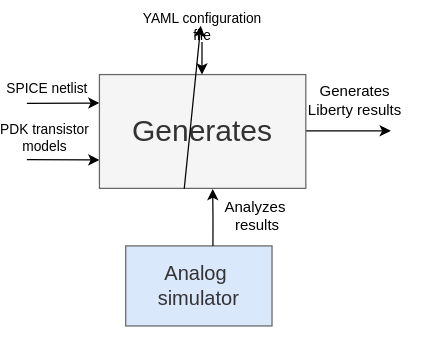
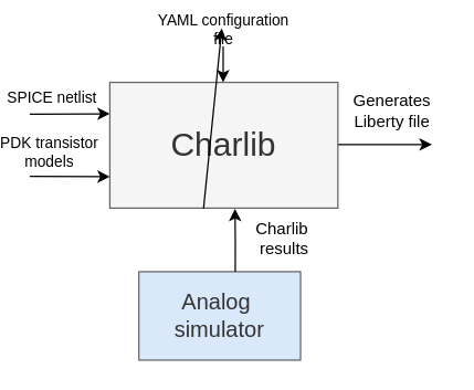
- <mxCell id="14" value="Generates&lt;div&gt;Liberty results&lt;/div&gt;" style="text;html=1;align=center;verticalAlign=middle;resizable=0;points=[];autosize=1;strokeColor=none;fillColor=none;" vertex="1" parent="1"><mxGeometry x="244" y="59" width="75" height="42" as="geometry" /></mxCell>
+ <mxCell id="14" value="Generates&lt;div&gt;Liberty file&lt;/div&gt;" style="text;html=1;align=center;verticalAlign=middle;resizable=0;points=[];autosize=1;strokeColor=none;fillColor=none;" vertex="1" parent="1"><mxGeometry x="244" y="59" width="75" height="42" as="geometry" /></mxCell>
- <mxCell id="8" value="&lt;font style=&quot;font-size: 24px;&quot;&gt;Generates&lt;/font&gt;" style="rounded=0;whiteSpace=wrap;html=1;fontSize=20;fillColor=#f5f5f5;fontColor=#333333;strokeColor=#666666;" vertex="1" parent="1"><mxGeometry x="78" y="59" width="165" height="91" as="geometry" /></mxCell>
+ <mxCell id="8" value="&lt;font style=&quot;font-size: 24px;&quot;&gt;Charlib&lt;/font&gt;" style="rounded=0;whiteSpace=wrap;html=1;fontSize=20;fillColor=#f5f5f5;fontColor=#333333;strokeColor=#666666;" vertex="1" parent="1"><mxGeometry x="78" y="59" width="165" height="91" as="geometry" /></mxCell>
- <mxCell id="13" value="Analyzes&amp;nbsp;&lt;div&gt;results&lt;/div&gt;" style="text;html=1;align=center;verticalAlign=middle;resizable=0;points=[];autosize=1;strokeColor=none;fillColor=none;" vertex="1" parent="1"><mxGeometry x="168" y="151" width="71" height="42" as="geometry" /></mxCell>
+ <mxCell id="13" value="Charlib&amp;nbsp;&lt;div&gt;results&lt;/div&gt;" style="text;html=1;align=center;verticalAlign=middle;resizable=0;points=[];autosize=1;strokeColor=none;fillColor=none;" vertex="1" parent="1"><mxGeometry x="168" y="151" width="71" height="42" as="geometry" /></mxCell>
